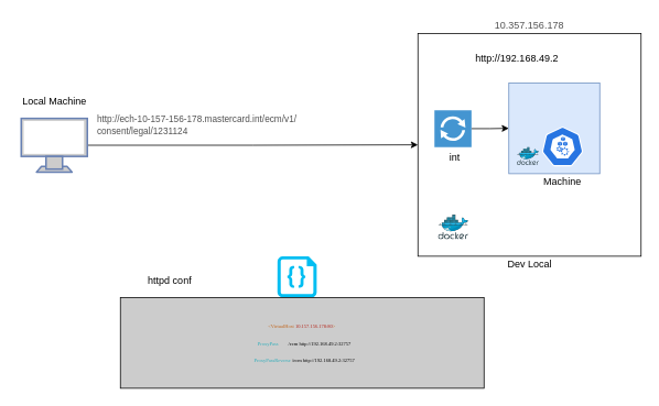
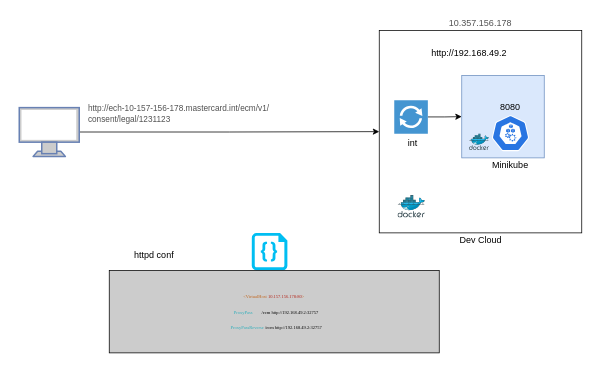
- <mxCell id="19" value="Local Machine" style="text;html=1;align=center;verticalAlign=middle;resizable=0;points=[];autosize=1;strokeColor=none;" vertex="1" parent="1"><mxGeometry x="20" y="113" width="90" height="20" as="geometry" /></mxCell>
+ <mxCell id="12" value="8080" style="text;html=1;strokeColor=none;fillColor=none;align=center;verticalAlign=middle;whiteSpace=wrap;rounded=0;" vertex="1" parent="10"><mxGeometry x="5" width="40" height="20" as="geometry" /></mxCell>
- <mxCell id="9" value="&lt;span style=&quot;font-style: normal ; font-weight: 400 ; letter-spacing: normal ; text-indent: 0px ; text-transform: none ; word-spacing: 0px ; text-decoration: none ; color: rgb(80 , 80 , 80) ; font-family: &amp;#34;opensans&amp;#34; , &amp;#34;helvetica&amp;#34; , &amp;#34;arial&amp;#34; , sans-serif ; text-align: left ; background-color: rgb(255 , 255 , 255) ; float: none ; display: inline&quot;&gt;&lt;font style=&quot;font-size: 11px&quot;&gt;http://ech-10-157-156-178.mastercard.int/ecm/v1/&lt;br&gt;consent/legal/1231124&lt;/font&gt;&lt;/span&gt;" style="text;whiteSpace=wrap;html=1;" vertex="1" parent="1"><mxGeometry x="115" y="130" width="450" height="30" as="geometry" /></mxCell>
+ <mxCell id="9" value="&lt;span style=&quot;font-style: normal ; font-weight: 400 ; letter-spacing: normal ; text-indent: 0px ; text-transform: none ; word-spacing: 0px ; text-decoration: none ; color: rgb(80 , 80 , 80) ; font-family: &amp;#34;opensans&amp;#34; , &amp;#34;helvetica&amp;#34; , &amp;#34;arial&amp;#34; , sans-serif ; text-align: left ; background-color: rgb(255 , 255 , 255) ; float: none ; display: inline&quot;&gt;&lt;font style=&quot;font-size: 11px&quot;&gt;http://ech-10-157-156-178.mastercard.int/ecm/v1/&lt;br&gt;consent/legal/1231123&lt;/font&gt;&lt;/span&gt;" style="text;whiteSpace=wrap;html=1;" vertex="1" parent="1"><mxGeometry x="115" y="130" width="450" height="30" as="geometry" /></mxCell>
- <mxCell id="4" value="Machine" style="text;html=1;strokeColor=none;fillColor=none;align=center;verticalAlign=middle;whiteSpace=wrap;rounded=0;" vertex="1" parent="1"><mxGeometry x="660" y="210" width="40" height="20" as="geometry" /></mxCell>
+ <mxCell id="4" value="Minikube" style="text;html=1;strokeColor=none;fillColor=none;align=center;verticalAlign=middle;whiteSpace=wrap;rounded=0;" vertex="1" parent="1"><mxGeometry x="660" y="210" width="40" height="20" as="geometry" /></mxCell>
- <mxCell id="20" value="Dev Local" style="text;html=1;align=center;verticalAlign=middle;resizable=0;points=[];autosize=1;strokeColor=none;" vertex="1" parent="1"><mxGeometry x="605" y="310" width="70" height="20" as="geometry" /></mxCell>
+ <mxCell id="20" value="Dev Cloud" style="text;html=1;align=center;verticalAlign=middle;resizable=0;points=[];autosize=1;strokeColor=none;" vertex="1" parent="1"><mxGeometry x="605" y="310" width="70" height="20" as="geometry" /></mxCell>
